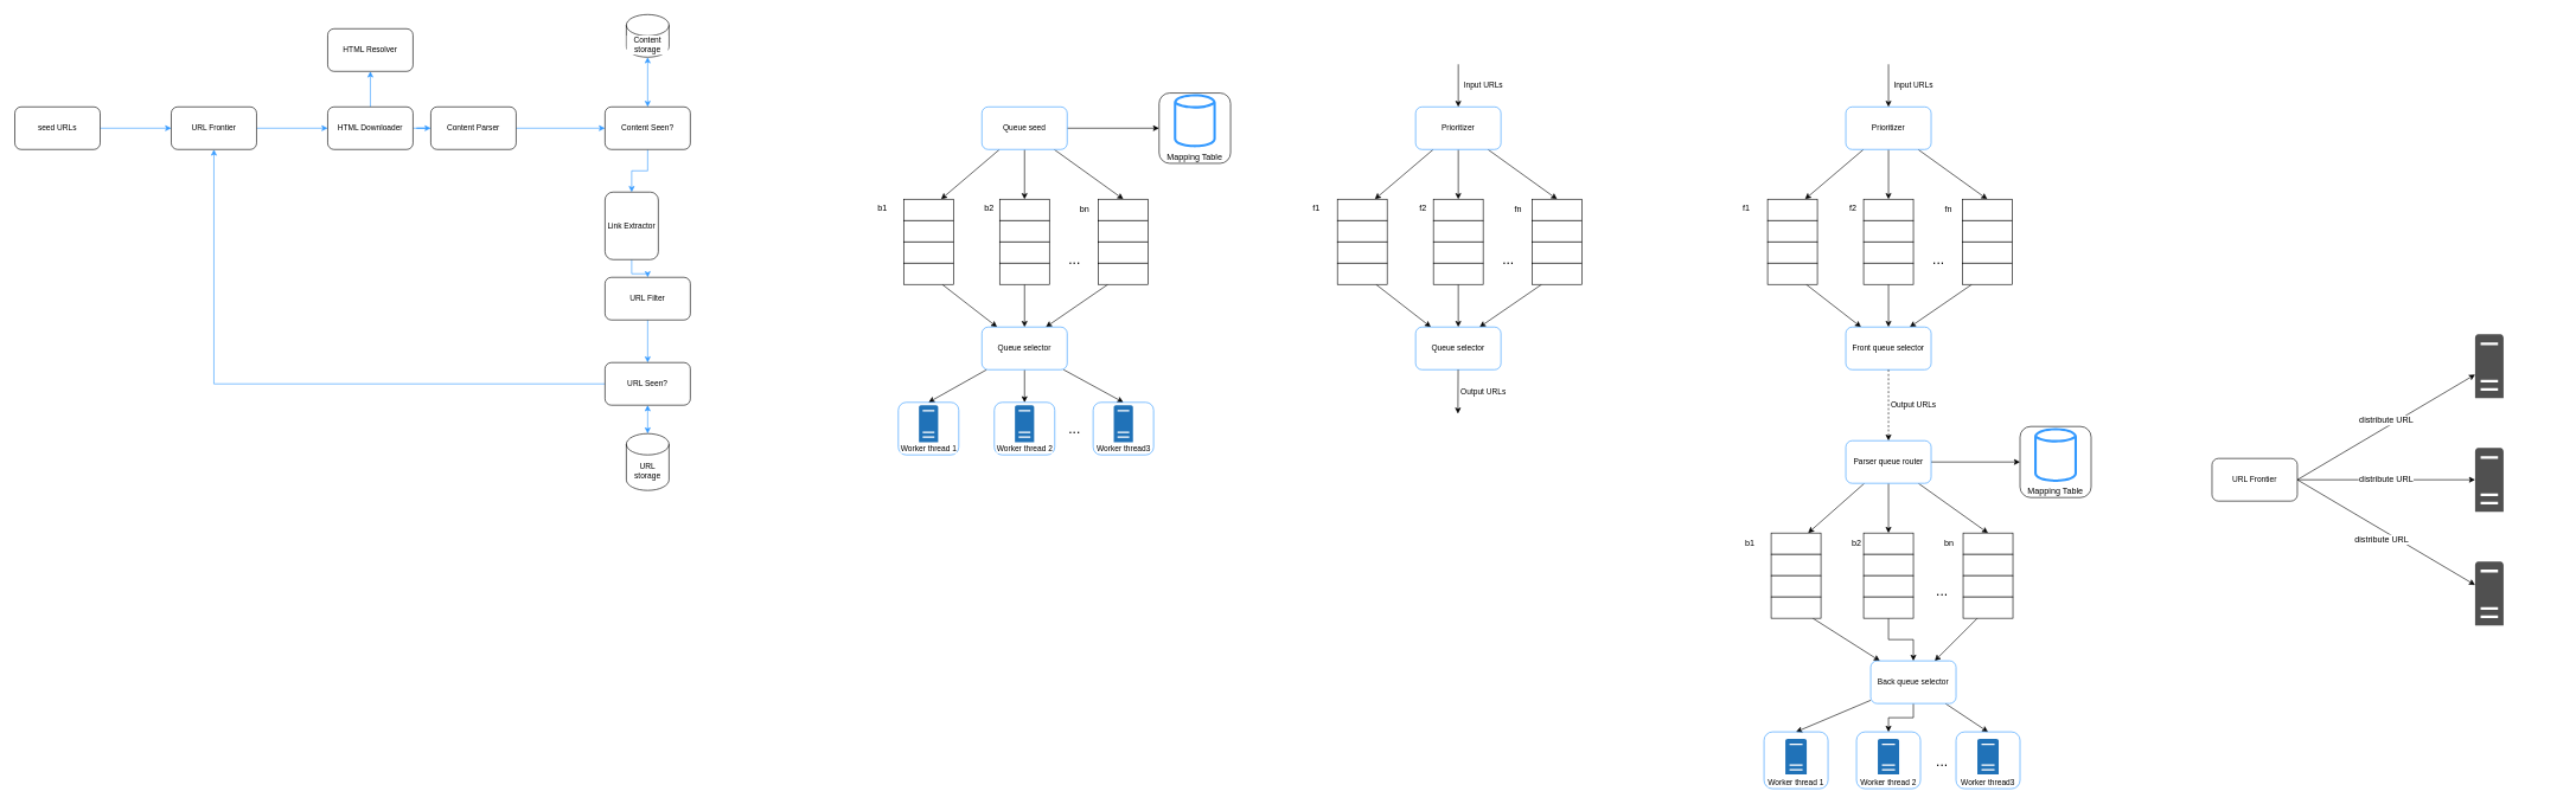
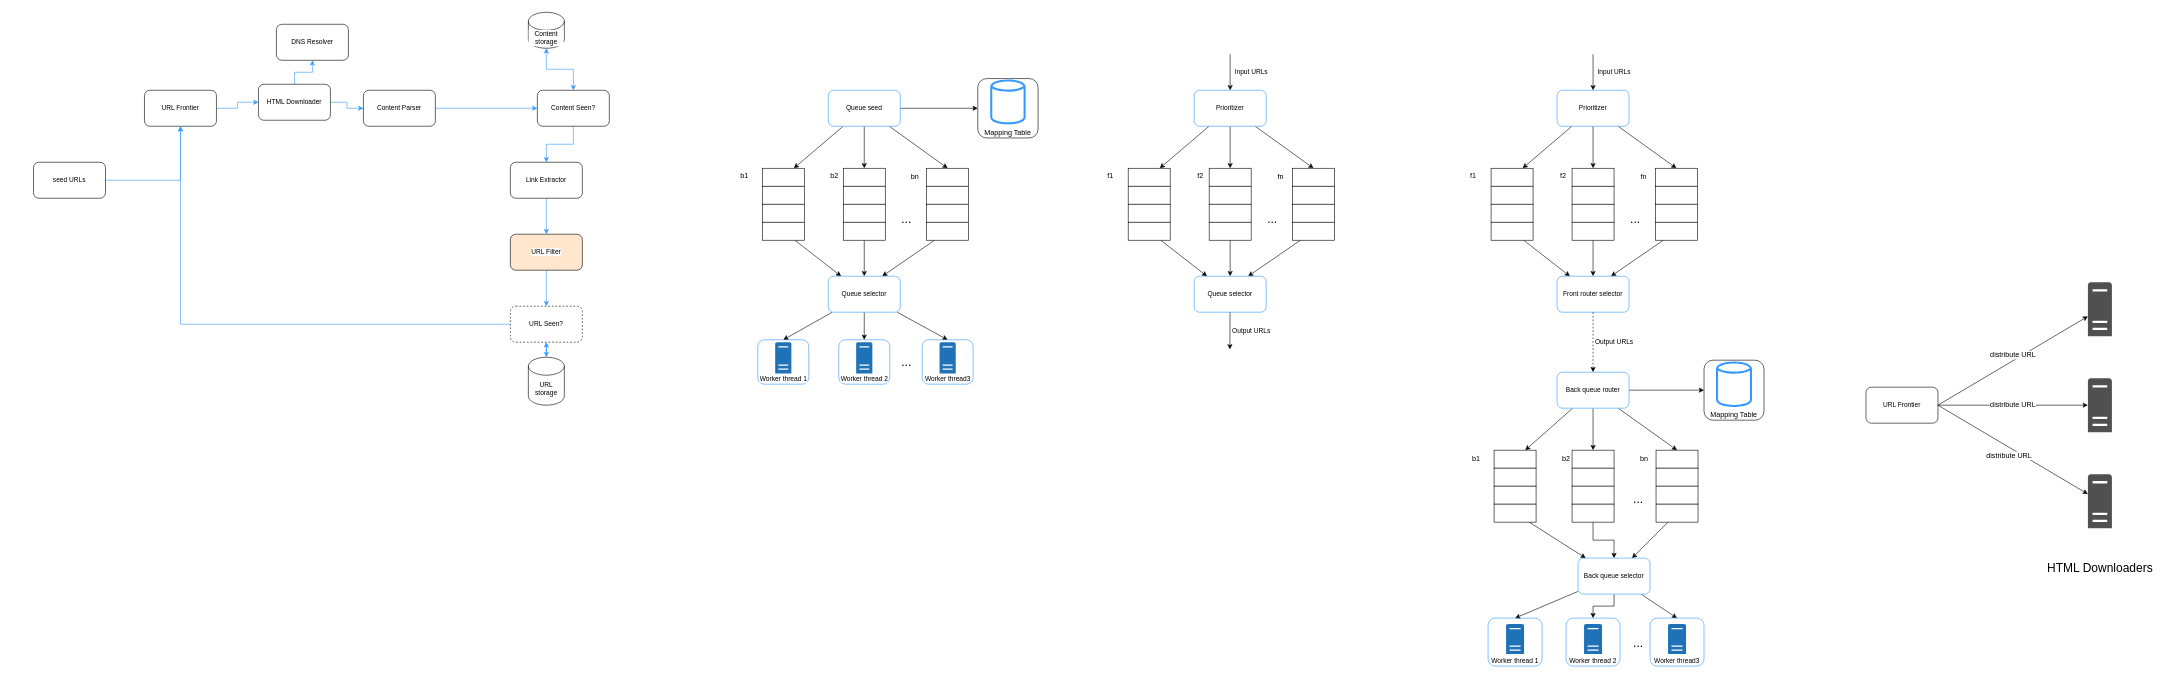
- <mxCell id="11" value="HTML Resolver" style="rounded=1;whiteSpace=wrap;html=1;fontFamily=Helvetica;fontSize=11;fontColor=default;labelBackgroundColor=default;" vertex="1" parent="1"><mxGeometry x="460" y="40" width="120" height="60" as="geometry" /></mxCell>
+ <mxCell id="11" value="DNS Resolver" style="rounded=1;whiteSpace=wrap;html=1;fontFamily=Helvetica;fontSize=11;fontColor=default;labelBackgroundColor=default;" vertex="1" parent="1"><mxGeometry x="460" y="40" width="120" height="60" as="geometry" /></mxCell>
- <mxCell id="5" value="seed URLs" style="rounded=1;whiteSpace=wrap;html=1;fontFamily=Helvetica;fontSize=11;fontColor=default;labelBackgroundColor=default;" vertex="1" parent="1"><mxGeometry x="20" y="150" width="120" height="60" as="geometry" /></mxCell>
+ <mxCell id="5" value="seed URLs" style="rounded=1;whiteSpace=wrap;html=1;fontFamily=Helvetica;fontSize=11;fontColor=default;labelBackgroundColor=default;" vertex="1" parent="1"><mxGeometry x="55" y="270" width="120" height="60" as="geometry" /></mxCell>
- <mxCell id="10" value="HTML Downloader" style="rounded=1;whiteSpace=wrap;html=1;fontFamily=Helvetica;fontSize=11;fontColor=default;labelBackgroundColor=default;" vertex="1" parent="1"><mxGeometry x="460" y="150" width="120" height="60" as="geometry" /></mxCell>
+ <mxCell id="10" value="HTML Downloader" style="rounded=1;whiteSpace=wrap;html=1;fontFamily=Helvetica;fontSize=11;fontColor=default;labelBackgroundColor=default;" vertex="1" parent="1"><mxGeometry x="430" y="140" width="120" height="60" as="geometry" /></mxCell>
- <mxCell id="16" value="Content Seen?" style="rounded=1;whiteSpace=wrap;html=1;fontFamily=Helvetica;fontSize=11;fontColor=default;labelBackgroundColor=default;" vertex="1" parent="1"><mxGeometry x="850" y="150" width="120" height="60" as="geometry" /></mxCell>
+ <mxCell id="16" value="Content Seen?" style="rounded=1;whiteSpace=wrap;html=1;fontFamily=Helvetica;fontSize=11;fontColor=default;labelBackgroundColor=default;" vertex="1" parent="1"><mxGeometry x="895" y="150" width="120" height="60" as="geometry" /></mxCell>
- <mxCell id="19" value="Link Extractor" style="rounded=1;whiteSpace=wrap;html=1;fontFamily=Helvetica;fontSize=11;fontColor=default;labelBackgroundColor=default;" vertex="1" parent="1"><mxGeometry x="850" y="270" width="75" height="95" as="geometry" /></mxCell>
+ <mxCell id="19" value="Link Extractor" style="rounded=1;whiteSpace=wrap;html=1;fontFamily=Helvetica;fontSize=11;fontColor=default;labelBackgroundColor=default;" vertex="1" parent="1"><mxGeometry x="850" y="270" width="120" height="60" as="geometry" /></mxCell>
- <mxCell id="21" value="URL Filter" style="rounded=1;whiteSpace=wrap;html=1;fontFamily=Helvetica;fontSize=11;fontColor=default;labelBackgroundColor=default;" vertex="1" parent="1"><mxGeometry x="850" y="390" width="120" height="60" as="geometry" /></mxCell>
+ <mxCell id="21" value="URL Filter" style="rounded=1;whiteSpace=wrap;html=1;fontFamily=Helvetica;fontSize=11;fontColor=default;labelBackgroundColor=default;fillColor=#ffe6cc;" vertex="1" parent="1"><mxGeometry x="850" y="390" width="120" height="60" as="geometry" /></mxCell>
- <mxCell id="110" value="Front queue selector" style="rounded=1;whiteSpace=wrap;html=1;fontFamily=Helvetica;fontSize=11;fontColor=default;labelBackgroundColor=default;fillColor=#FFFFFF;fillStyle=auto;strokeColor=#3399FF;" vertex="1" parent="1"><mxGeometry x="2595" y="460" width="120" height="60" as="geometry" /></mxCell>
+ <mxCell id="110" value="Front router selector" style="rounded=1;whiteSpace=wrap;html=1;fontFamily=Helvetica;fontSize=11;fontColor=default;labelBackgroundColor=default;fillColor=#FFFFFF;fillStyle=auto;strokeColor=#3399FF;" vertex="1" parent="1"><mxGeometry x="2595" y="460" width="120" height="60" as="geometry" /></mxCell>
- <mxCell id="24" value="URL Seen?" style="rounded=1;whiteSpace=wrap;html=1;fontFamily=Helvetica;fontSize=11;fontColor=default;labelBackgroundColor=default;" vertex="1" parent="1"><mxGeometry x="850" y="510" width="120" height="60" as="geometry" /></mxCell>
+ <mxCell id="24" value="URL Seen?" style="rounded=1;whiteSpace=wrap;html=1;fontFamily=Helvetica;fontSize=11;fontColor=default;labelBackgroundColor=default;dashed=1;" vertex="1" parent="1"><mxGeometry x="850" y="510" width="120" height="60" as="geometry" /></mxCell>
- <mxCell id="25" value="URL&lt;div&gt;storage&lt;/div&gt;" style="shape=cylinder3;whiteSpace=wrap;html=1;boundedLbl=1;backgroundOutline=1;size=15;fontFamily=Helvetica;fontSize=11;fontColor=default;labelBackgroundColor=default;" vertex="1" parent="1"><mxGeometry x="880" y="610" width="60" height="80" as="geometry" /></mxCell>
+ <mxCell id="25" value="URL&lt;div&gt;storage&lt;/div&gt;" style="shape=cylinder3;whiteSpace=wrap;html=1;boundedLbl=1;backgroundOutline=1;size=15;fontFamily=Helvetica;fontSize=11;fontColor=default;labelBackgroundColor=default;" vertex="1" parent="1"><mxGeometry x="880" y="595" width="60" height="80" as="geometry" /></mxCell>
- <mxCell id="119" value="Parser queue router" style="rounded=1;whiteSpace=wrap;html=1;fontFamily=Helvetica;fontSize=11;fontColor=default;labelBackgroundColor=default;fillColor=#FFFFFF;fillStyle=auto;strokeColor=#3399FF;" vertex="1" parent="1"><mxGeometry x="2595" y="620" width="120" height="60" as="geometry" /></mxCell>
+ <mxCell id="119" value="Back queue router" style="rounded=1;whiteSpace=wrap;html=1;fontFamily=Helvetica;fontSize=11;fontColor=default;labelBackgroundColor=default;fillColor=#FFFFFF;fillStyle=auto;strokeColor=#3399FF;" vertex="1" parent="1"><mxGeometry x="2595" y="620" width="120" height="60" as="geometry" /></mxCell>
+ <mxCell id="158" value="HTML Downloaders" style="text;html=1;align=center;verticalAlign=middle;resizable=0;points=[];autosize=1;strokeColor=none;fillColor=none;fontSize=20;" vertex="1" parent="1"><mxGeometry x="3400" y="925" width="200" height="40" as="geometry" /></mxCell>
